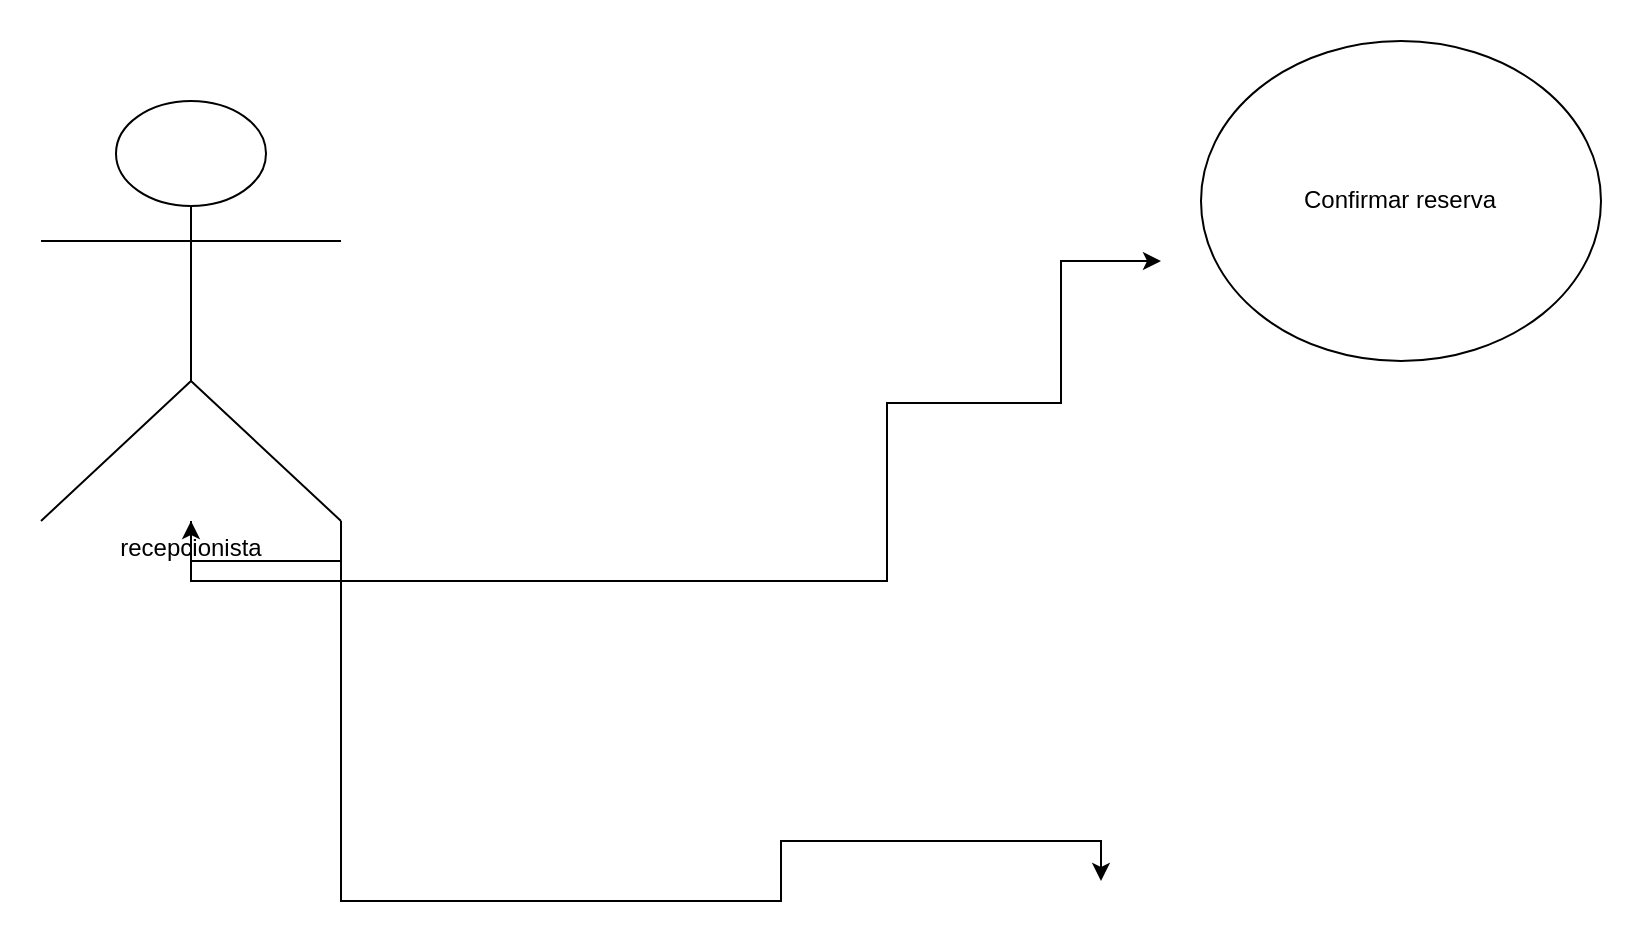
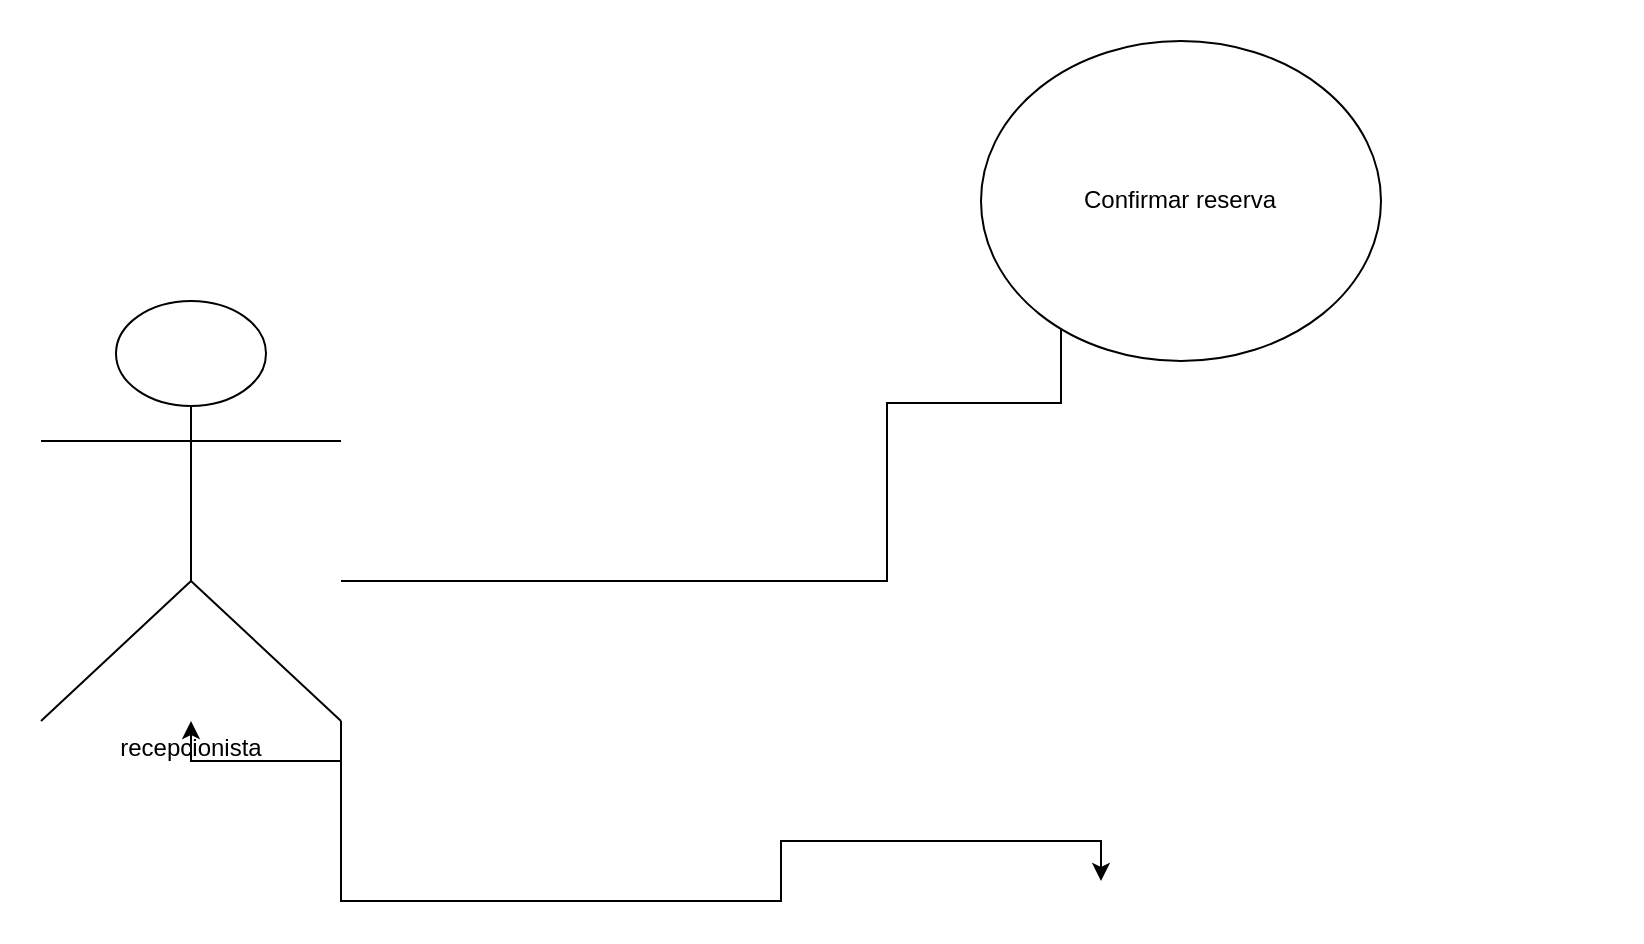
- <mxCell id="5" value="Confirmar reserva" style="ellipse;whiteSpace=wrap;html=1;" parent="1" vertex="1"><mxGeometry x="600" y="20" width="200" height="160" as="geometry" /></mxCell>
+ <mxCell id="5" value="Confirmar reserva" style="ellipse;whiteSpace=wrap;html=1;" parent="1" vertex="1"><mxGeometry x="490" y="20" width="200" height="160" as="geometry" /></mxCell>
- <mxCell id="4" value="recepcionista" style="shape=umlActor;verticalLabelPosition=bottom;verticalAlign=top;html=1;outlineConnect=0;" parent="1" vertex="1"><mxGeometry x="20" y="50" width="150" height="210" as="geometry" /></mxCell>
+ <mxCell id="4" value="recepcionista" style="shape=umlActor;verticalLabelPosition=bottom;verticalAlign=top;html=1;outlineConnect=0;" parent="1" vertex="1"><mxGeometry x="20" y="150" width="150" height="210" as="geometry" /></mxCell>
